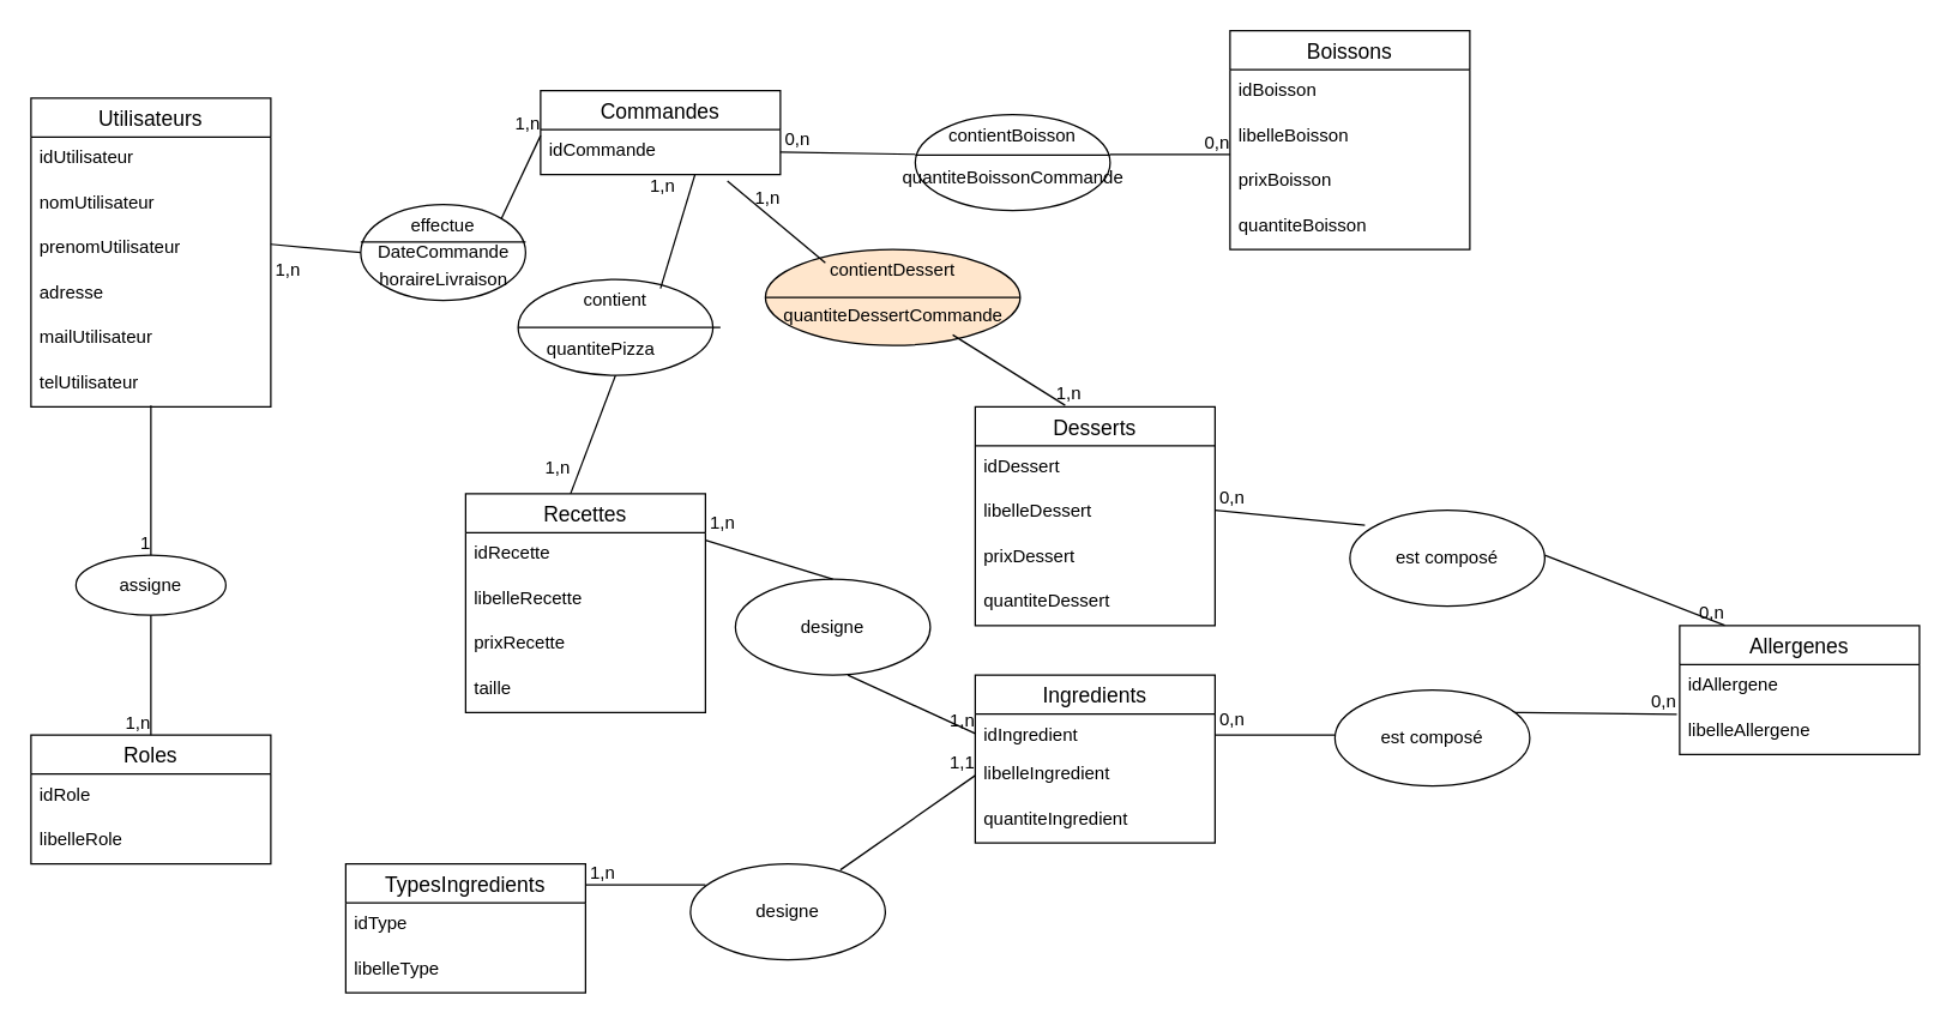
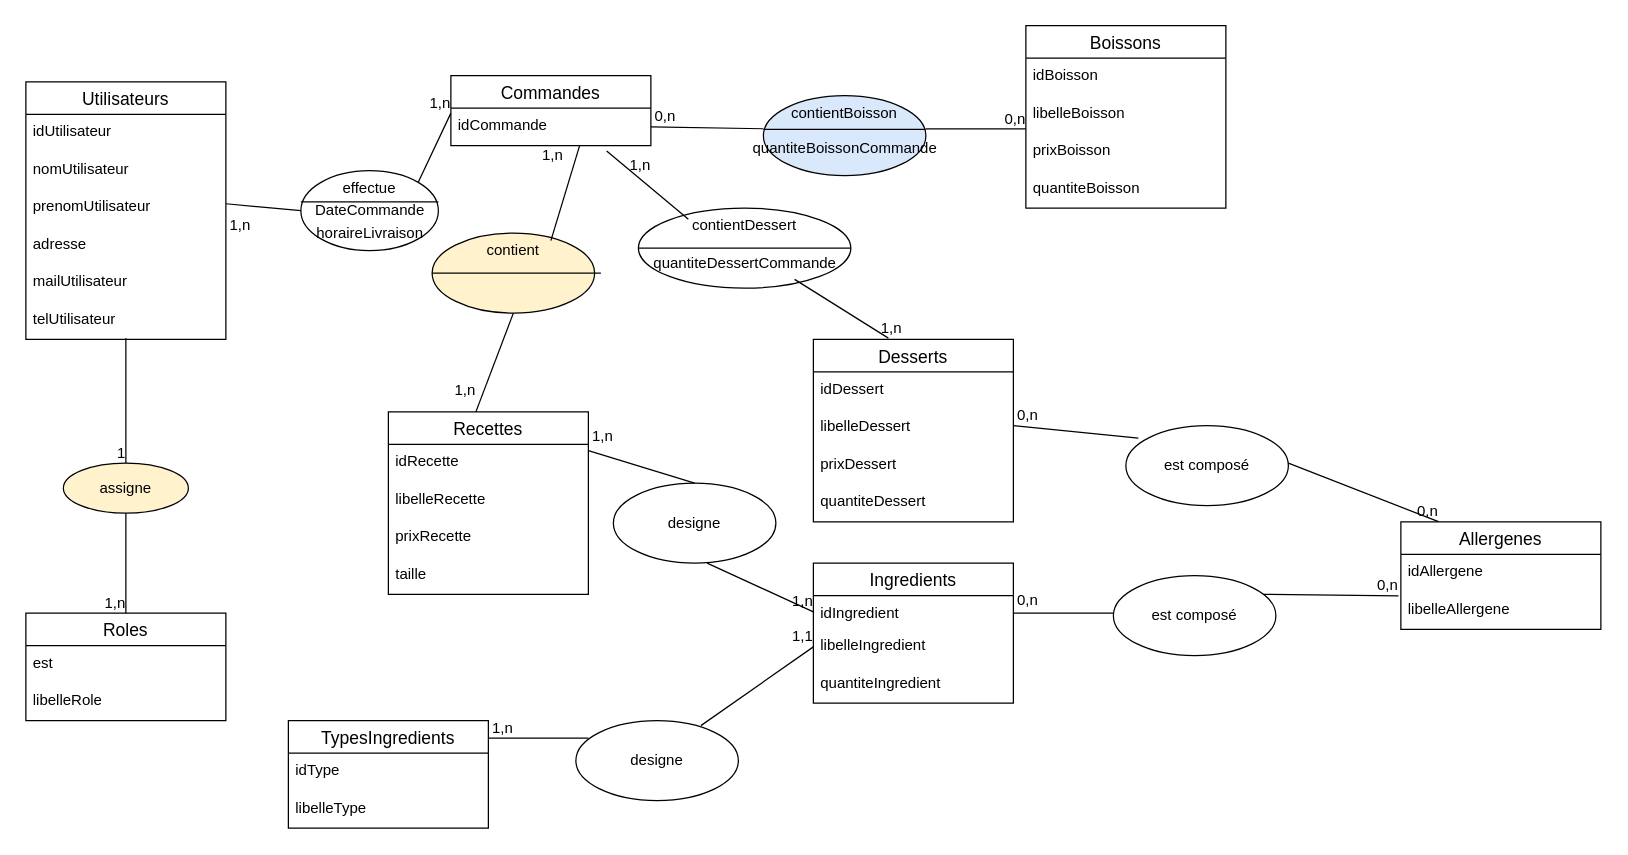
- <mxCell id="37" value="contientBoisson" style="ellipse;whiteSpace=wrap;html=1;align=center;verticalAlign=top;" vertex="1" parent="1"><mxGeometry x="610" y="76" width="130" height="64" as="geometry" /></mxCell>
+ <mxCell id="37" value="contientBoisson" style="ellipse;whiteSpace=wrap;html=1;align=center;verticalAlign=top;fillColor=#dae8fc;" vertex="1" parent="1"><mxGeometry x="610" y="76" width="130" height="64" as="geometry" /></mxCell>
- <mxCell id="66" value="contientDessert" style="ellipse;whiteSpace=wrap;html=1;align=center;verticalAlign=top;fillColor=#ffe6cc;" vertex="1" parent="1"><mxGeometry x="510" y="166" width="170" height="64" as="geometry" /></mxCell>
+ <mxCell id="66" value="contientDessert" style="ellipse;whiteSpace=wrap;html=1;align=center;verticalAlign=top;" vertex="1" parent="1"><mxGeometry x="510" y="166" width="170" height="64" as="geometry" /></mxCell>
- <mxCell id="59" value="contient" style="ellipse;whiteSpace=wrap;html=1;align=center;verticalAlign=top;" vertex="1" parent="1"><mxGeometry x="345" y="186" width="130" height="64" as="geometry" /></mxCell>
+ <mxCell id="59" value="contient" style="ellipse;whiteSpace=wrap;html=1;align=center;verticalAlign=top;fillColor=#fff2cc;" vertex="1" parent="1"><mxGeometry x="345" y="186" width="130" height="64" as="geometry" /></mxCell>
- <mxCell id="65" value="quantitePizza" style="text;html=1;align=center;verticalAlign=middle;resizable=0;points=[];autosize=1;" vertex="1" parent="1"><mxGeometry x="355" y="223" width="90" height="20" as="geometry" /></mxCell>
- <mxCell id="44" value="assigne" style="ellipse;whiteSpace=wrap;html=1;align=center;" vertex="1" parent="1"><mxGeometry x="50" y="370" width="100" height="40" as="geometry" /></mxCell>
+ <mxCell id="44" value="assigne" style="ellipse;whiteSpace=wrap;html=1;align=center;fillColor=#fff2cc;" vertex="1" parent="1"><mxGeometry x="50" y="370" width="100" height="40" as="geometry" /></mxCell>
- <mxCell id="17" value="idRole" style="text;strokeColor=none;fillColor=none;spacingLeft=4;spacingRight=4;overflow=hidden;rotatable=0;points=[[0,0.5],[1,0.5]];portConstraint=eastwest;fontSize=12;" vertex="1" parent="16"><mxGeometry y="26" width="160" height="30" as="geometry" /></mxCell>
+ <mxCell id="17" value="est" style="text;strokeColor=none;fillColor=none;spacingLeft=4;spacingRight=4;overflow=hidden;rotatable=0;points=[[0,0.5],[1,0.5]];portConstraint=eastwest;fontSize=12;" vertex="1" parent="16"><mxGeometry y="26" width="160" height="30" as="geometry" /></mxCell>
